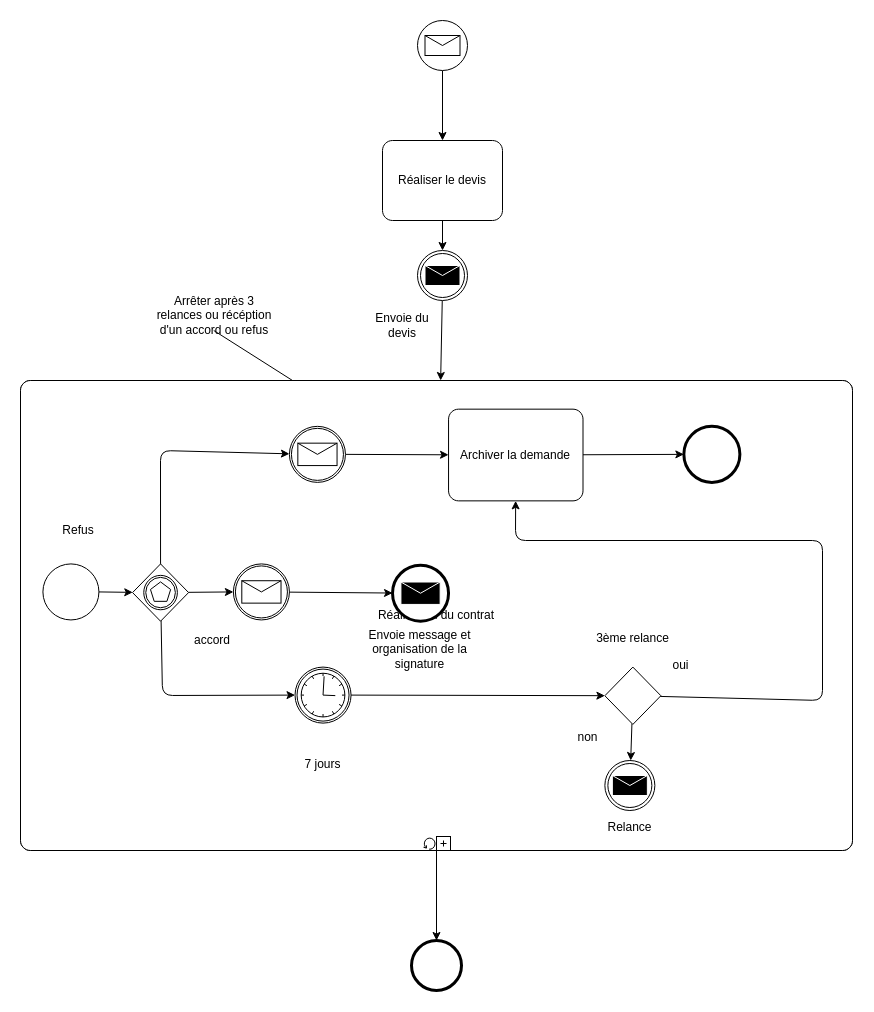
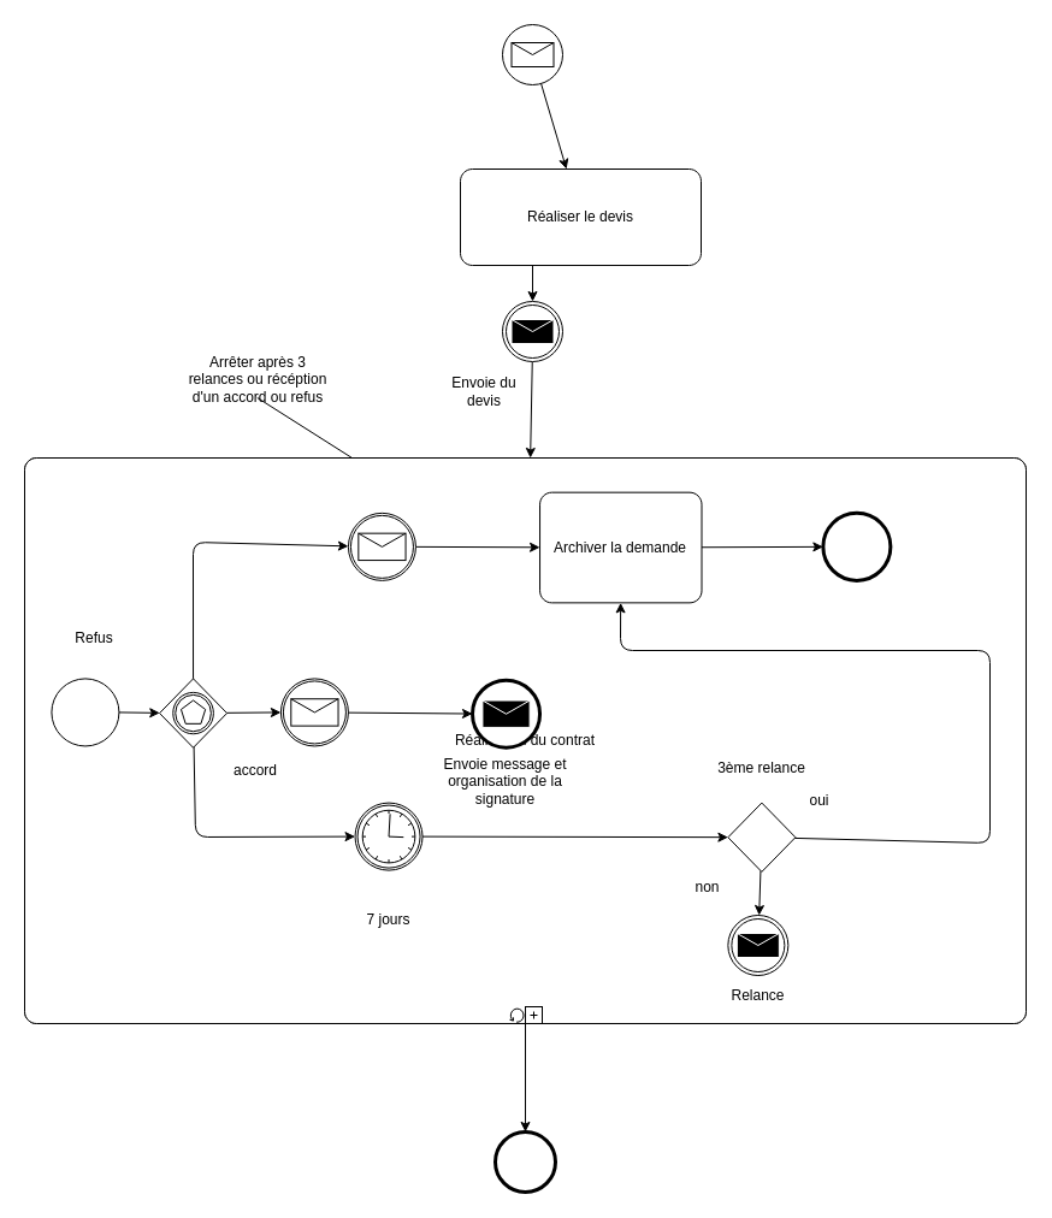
- <mxCell id="3" value="Réaliser le devis" style="points=[[0.25,0,0],[0.5,0,0],[0.75,0,0],[1,0.25,0],[1,0.5,0],[1,0.75,0],[0.75,1,0],[0.5,1,0],[0.25,1,0],[0,0.75,0],[0,0.5,0],[0,0.25,0]];shape=mxgraph.bpmn.task;whiteSpace=wrap;rectStyle=rounded;size=10;html=1;taskMarker=abstract;" vertex="1" parent="1"><mxGeometry x="382" y="140" width="120" height="80" as="geometry" /></mxCell>
+ <mxCell id="3" value="Réaliser le devis" style="points=[[0.25,0,0],[0.5,0,0],[0.75,0,0],[1,0.25,0],[1,0.5,0],[1,0.75,0],[0.75,1,0],[0.5,1,0],[0.25,1,0],[0,0.75,0],[0,0.5,0],[0,0.25,0]];shape=mxgraph.bpmn.task;whiteSpace=wrap;rectStyle=rounded;size=10;html=1;taskMarker=abstract;" vertex="1" parent="1"><mxGeometry x="382" y="140" width="200" height="80" as="geometry" /></mxCell>
